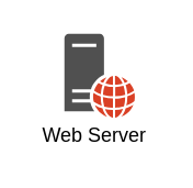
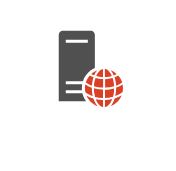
- <mxCell id="3" value="Web Server" style="text;html=1;strokeColor=none;fillColor=none;align=center;verticalAlign=middle;whiteSpace=wrap;rounded=0;" vertex="1" parent="2"><mxGeometry y="52" width="74.25" height="20" as="geometry" /></mxCell>
